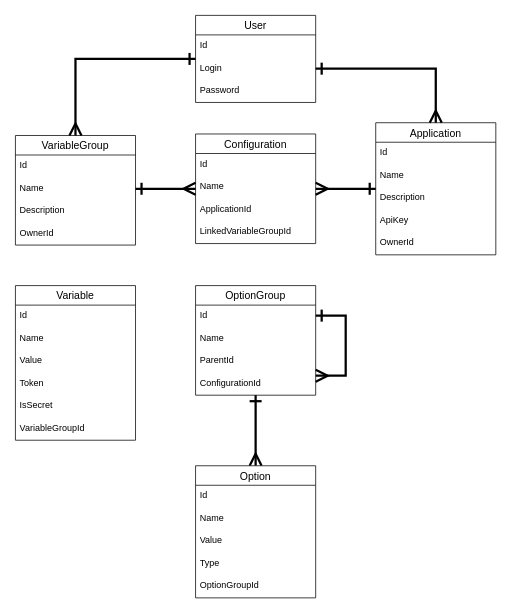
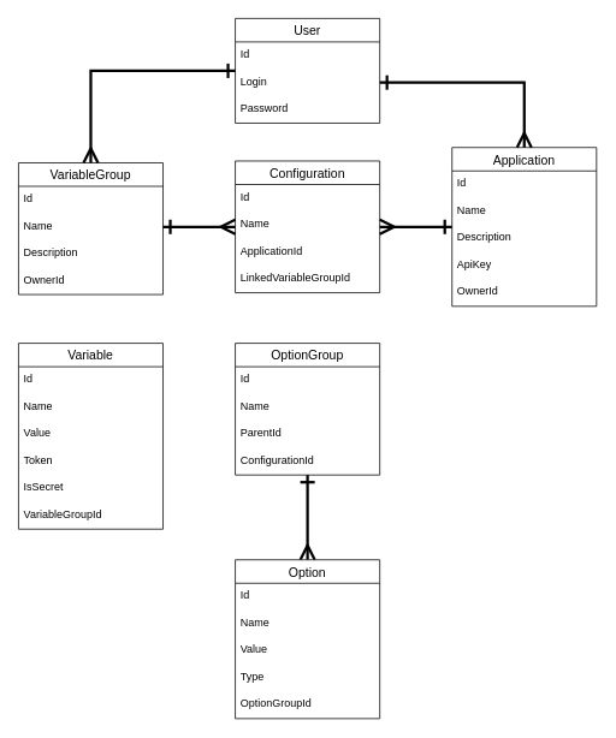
- <mxCell id="20" style="edgeStyle=orthogonalEdgeStyle;rounded=0;orthogonalLoop=1;jettySize=auto;html=1;startArrow=ERone;startFill=0;endArrow=ERmany;endFill=0;startSize=12;endSize=12;strokeWidth=3;" edge="1" parent="15" source="15" target="19"><mxGeometry relative="1" as="geometry"><Array as="points"><mxPoint x="200" y="40" /><mxPoint x="200" y="120" /></Array></mxGeometry></mxCell>
